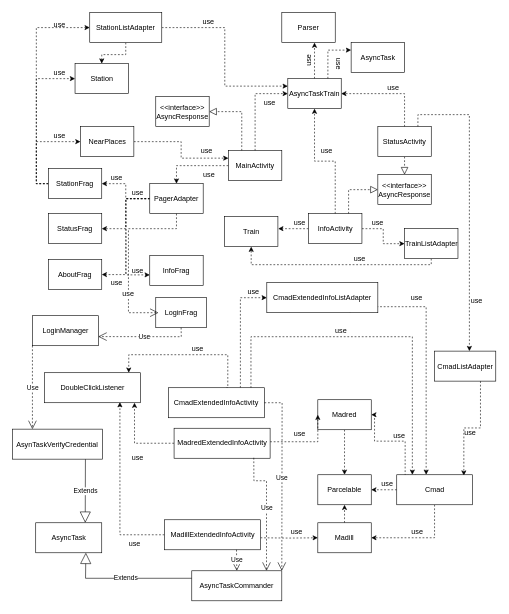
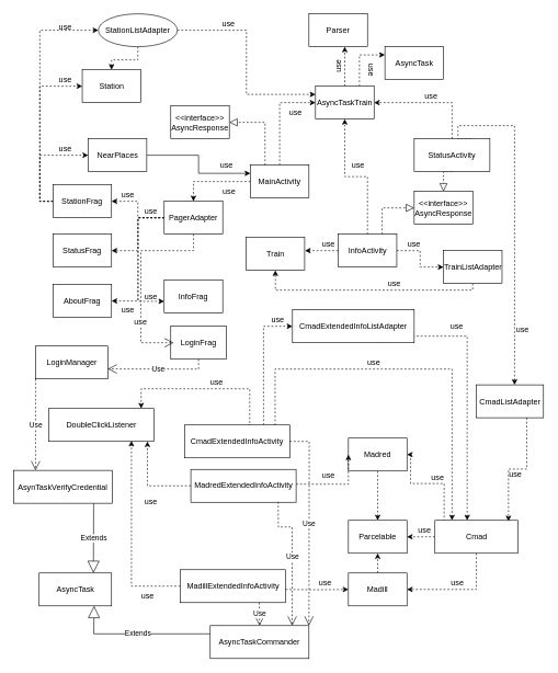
- <mxCell id="51" value="StationListAdapter" style="rounded=0;whiteSpace=wrap;html=1;" parent="1" vertex="1"><mxGeometry x="149" y="20.5" width="120" height="50" as="geometry" /></mxCell>
+ <mxCell id="51" value="StationListAdapter" style="ellipse;whiteSpace=wrap;html=1;" parent="1" vertex="1"><mxGeometry x="149" y="20.5" width="120" height="50" as="geometry" /></mxCell>
- <mxCell id="15" value="StatusActivity" style="rounded=0;whiteSpace=wrap;html=1;" parent="1" vertex="1"><mxGeometry x="629" y="210.5" width="89" height="50" as="geometry" /></mxCell>
+ <mxCell id="15" value="StatusActivity" style="rounded=0;whiteSpace=wrap;html=1;" parent="1" vertex="1"><mxGeometry x="629" y="210.5" width="115" height="50" as="geometry" /></mxCell>
- <mxCell id="57" style="edgeStyle=orthogonalEdgeStyle;rounded=0;orthogonalLoop=1;jettySize=auto;html=1;entryX=0;entryY=0.25;entryDx=0;entryDy=0;dashed=1;" parent="1" source="58" target="5" edge="1"><mxGeometry relative="1" as="geometry" /></mxCell>
+ <mxCell id="57" style="edgeStyle=orthogonalEdgeStyle;rounded=0;orthogonalLoop=1;jettySize=auto;html=1;entryX=0;entryY=0.25;entryDx=0;entryDy=0;dashed=0;" parent="1" source="58" target="5" edge="1"><mxGeometry relative="1" as="geometry" /></mxCell>
